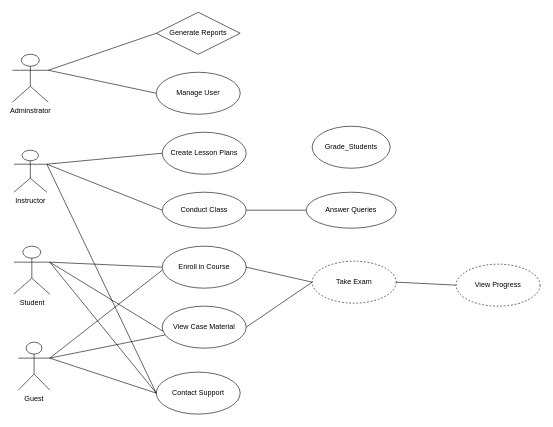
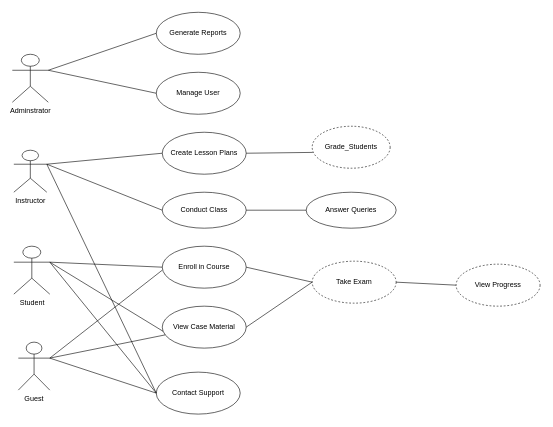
- <mxCell id="3" value="Generate Reports" style="rhombus;whiteSpace=wrap;html=1;" vertex="1" parent="1"><mxGeometry x="260" y="20" width="140" height="70" as="geometry" /></mxCell>
+ <mxCell id="3" value="Generate Reports" style="ellipse;whiteSpace=wrap;html=1;" vertex="1" parent="1"><mxGeometry x="260" y="20" width="140" height="70" as="geometry" /></mxCell>
- <mxCell id="12" value="Grade_Students" style="ellipse;whiteSpace=wrap;html=1;align=center;" vertex="1" parent="1"><mxGeometry x="520" y="210" width="130" height="70" as="geometry" /></mxCell>
+ <mxCell id="12" value="Grade_Students" style="ellipse;whiteSpace=wrap;html=1;align=center;dashed=1;" vertex="1" parent="1"><mxGeometry x="520" y="210" width="130" height="70" as="geometry" /></mxCell>
+ <mxCell id="14" value="" style="endArrow=none;html=1;rounded=0;exitX=1;exitY=0.5;exitDx=0;exitDy=0;entryX=0.009;entryY=0.623;entryDx=0;entryDy=0;entryPerimeter=0;" edge="1" parent="1" source="4" target="12"><mxGeometry relative="1" as="geometry"><mxPoint x="680" y="240" as="sourcePoint" /><mxPoint x="840" y="240" as="targetPoint" /></mxGeometry></mxCell>
